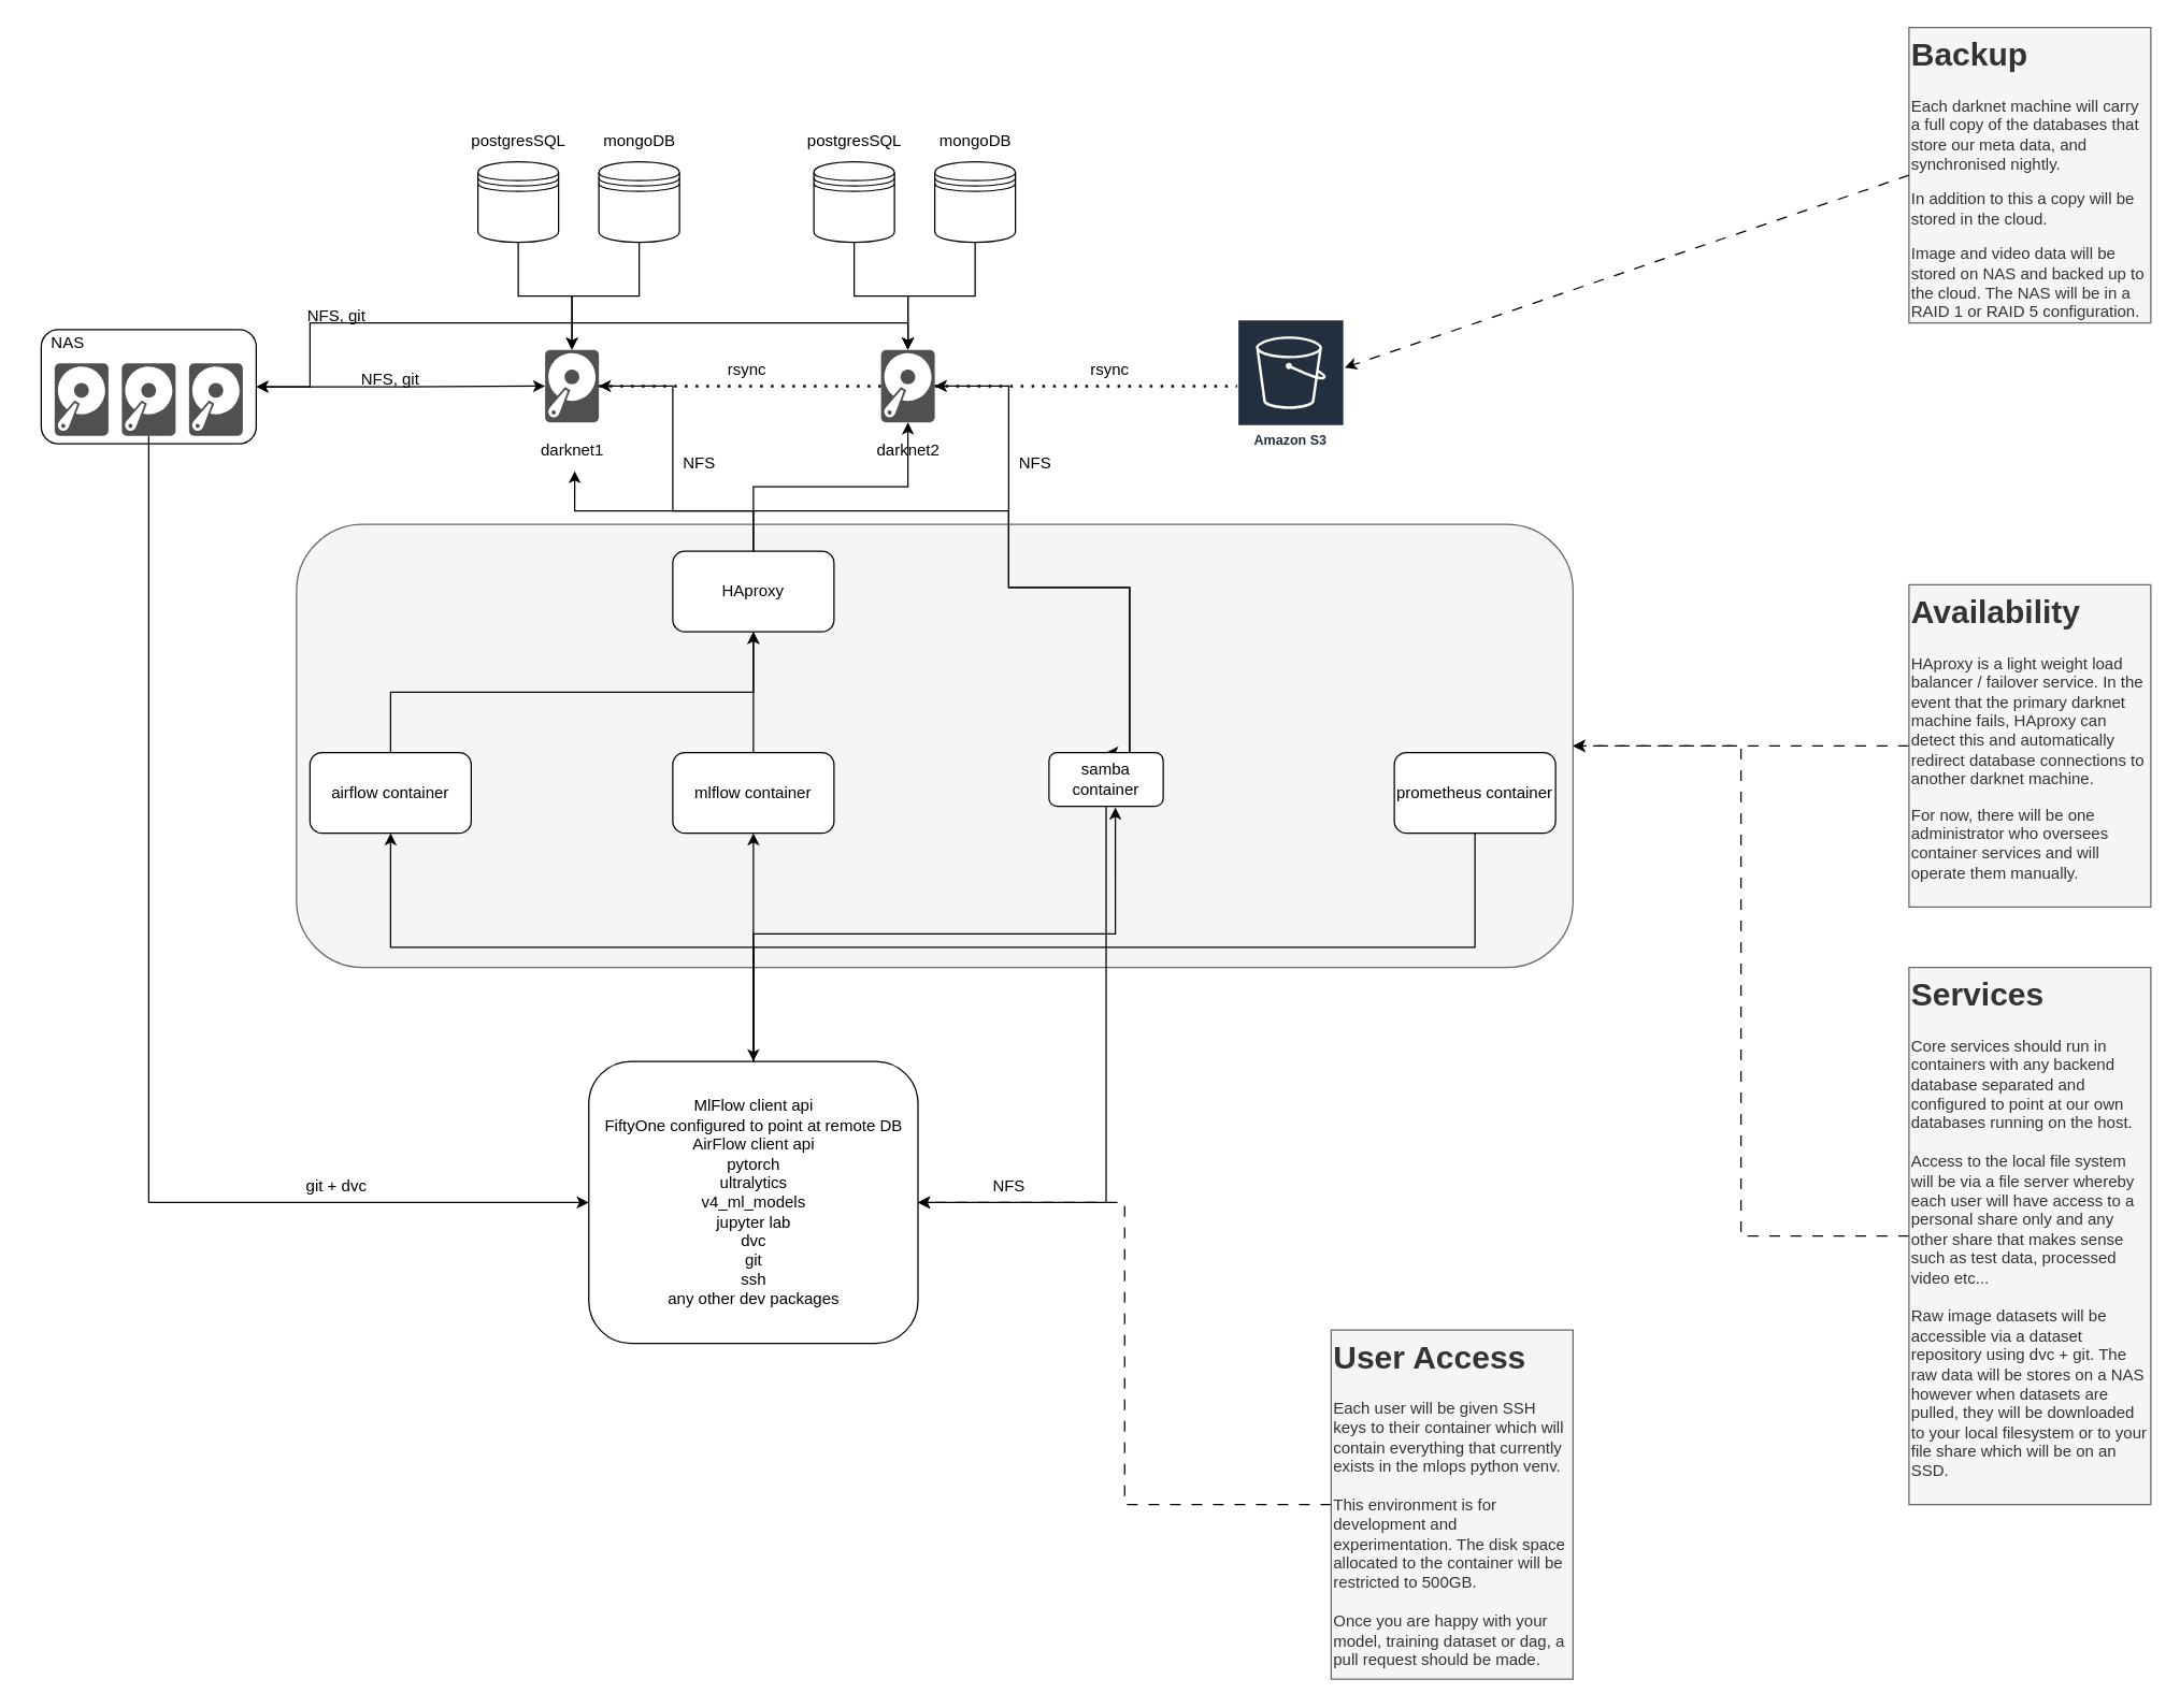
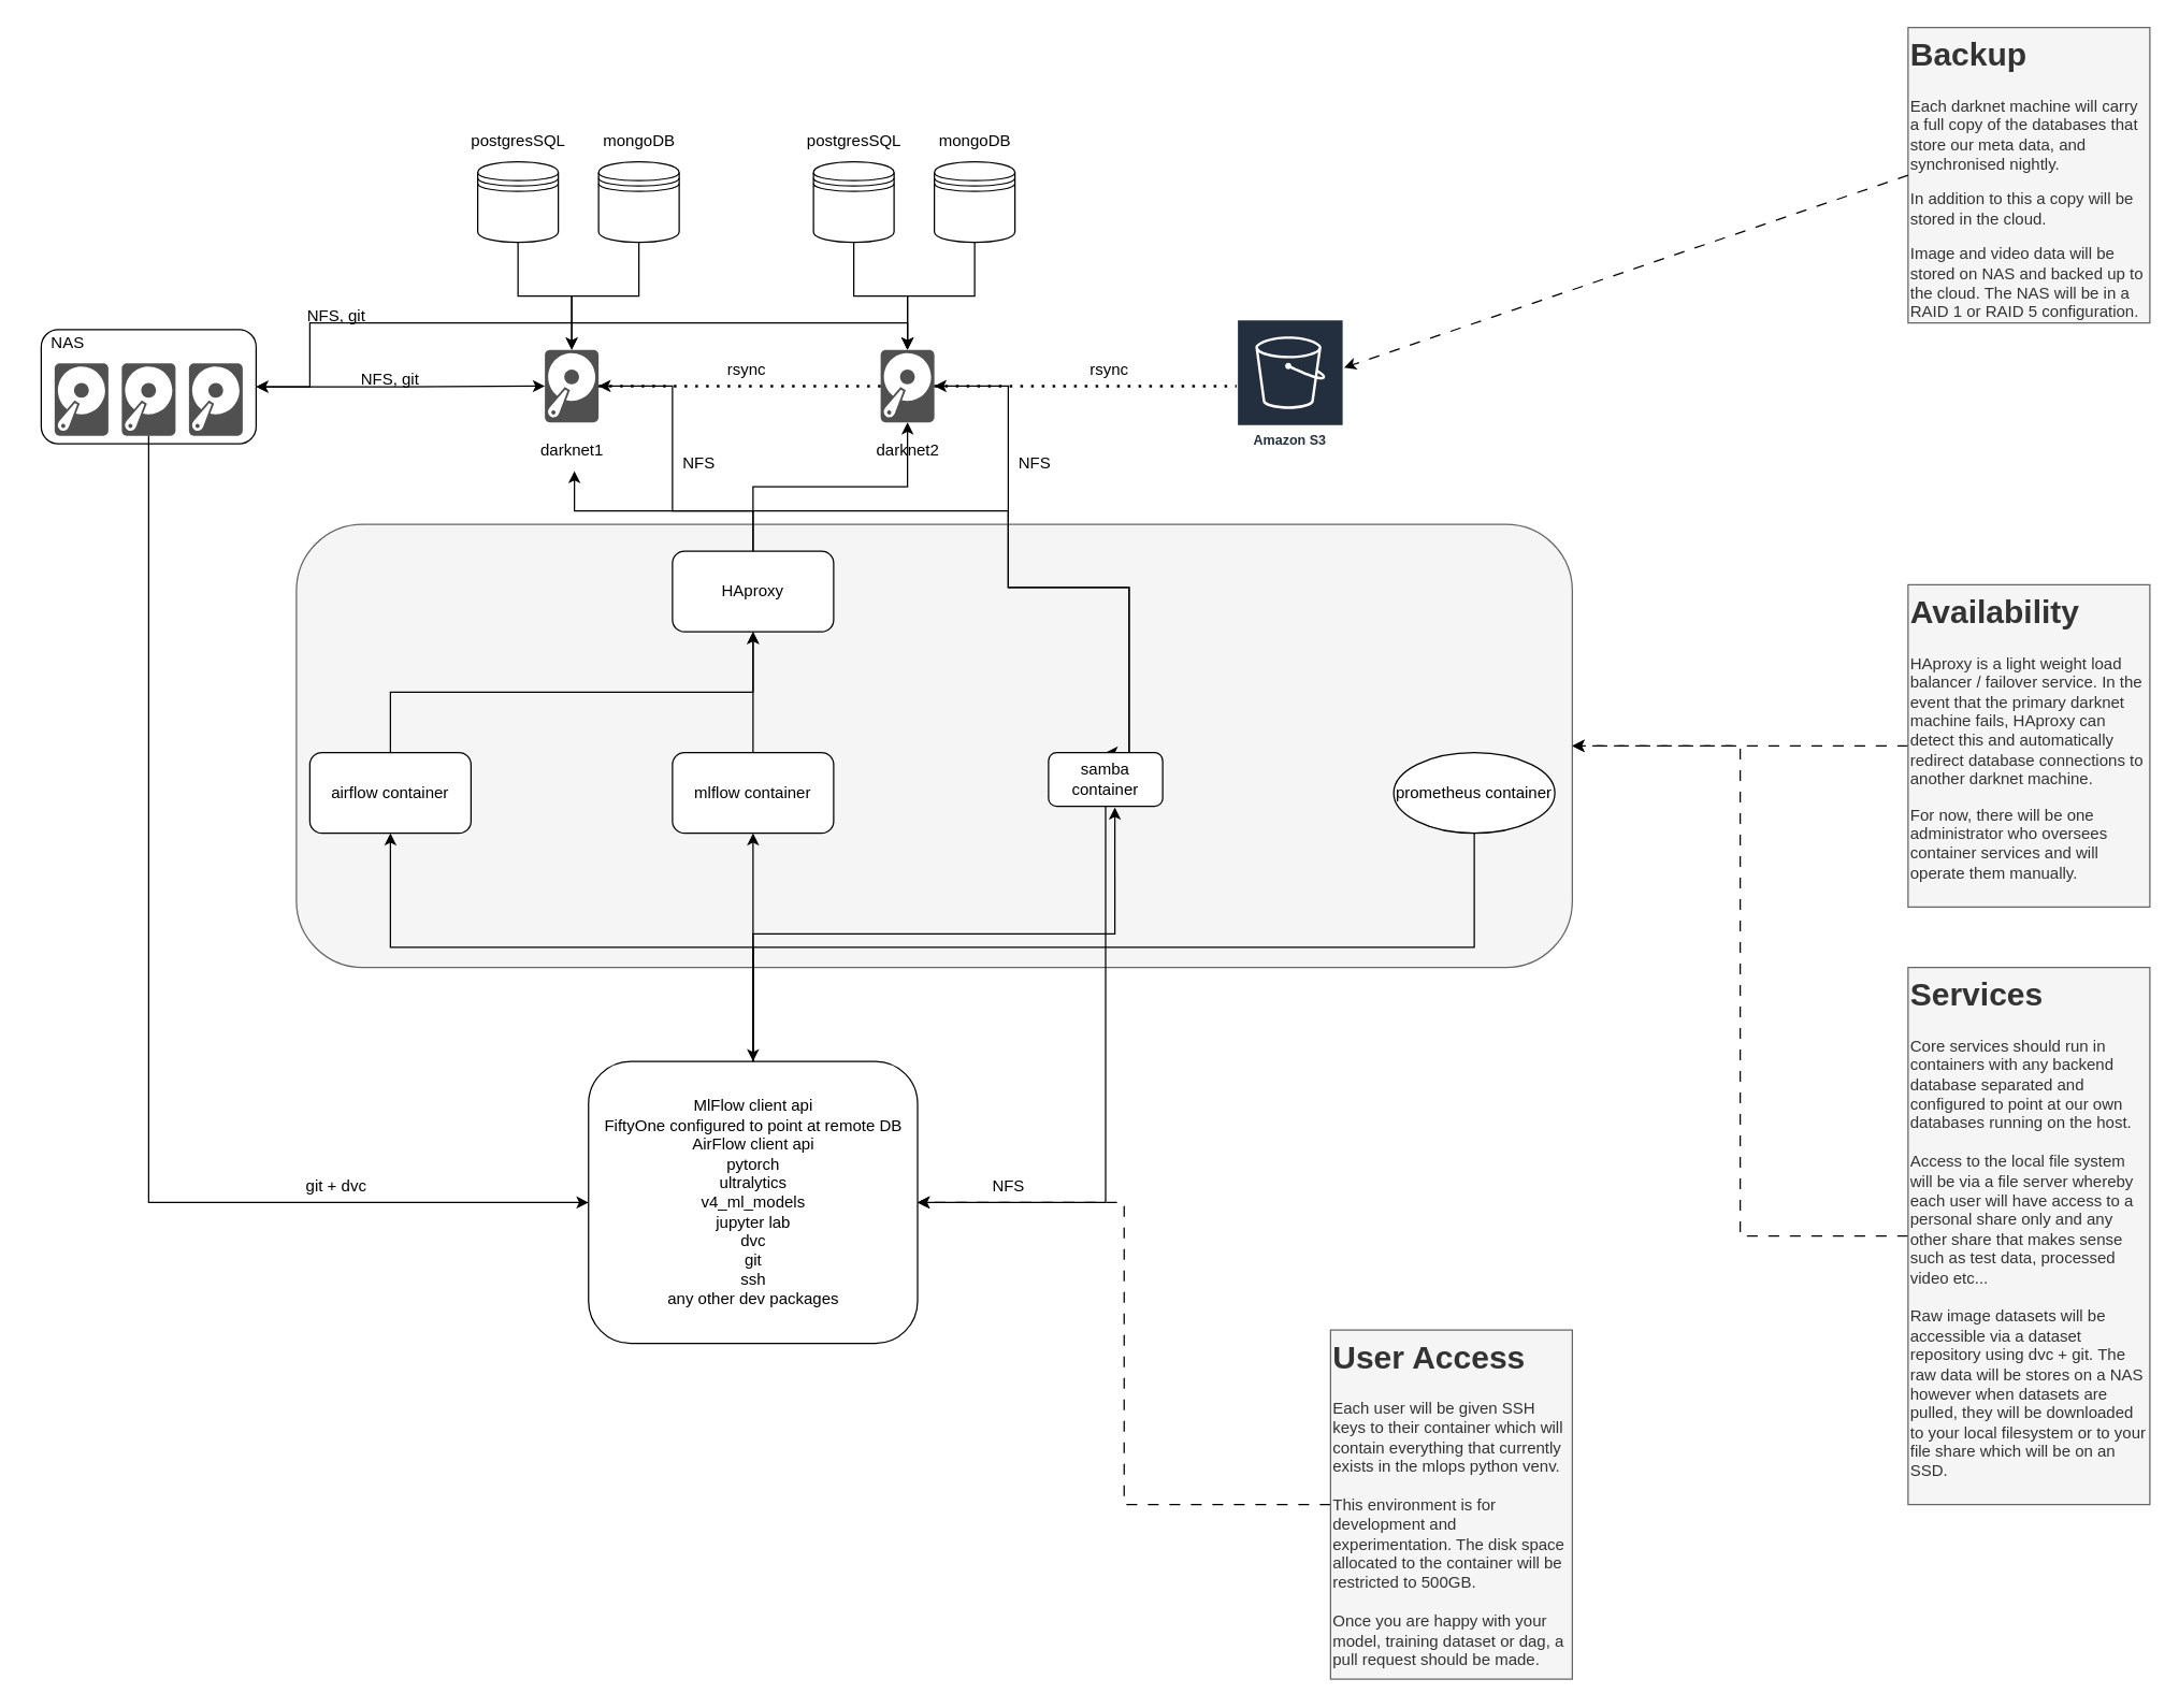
- <mxCell id="50" value="prometheus container" style="rounded=1;whiteSpace=wrap;html=1;" vertex="1" parent="1"><mxGeometry x="1037" y="560" width="120" height="60" as="geometry" /></mxCell>
+ <mxCell id="50" value="prometheus container" style="ellipse;whiteSpace=wrap;html=1;" vertex="1" parent="1"><mxGeometry x="1037" y="560" width="120" height="60" as="geometry" /></mxCell>
